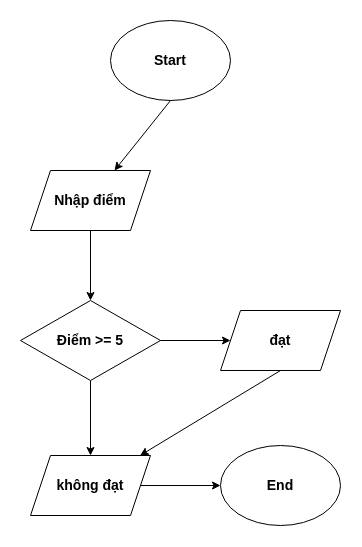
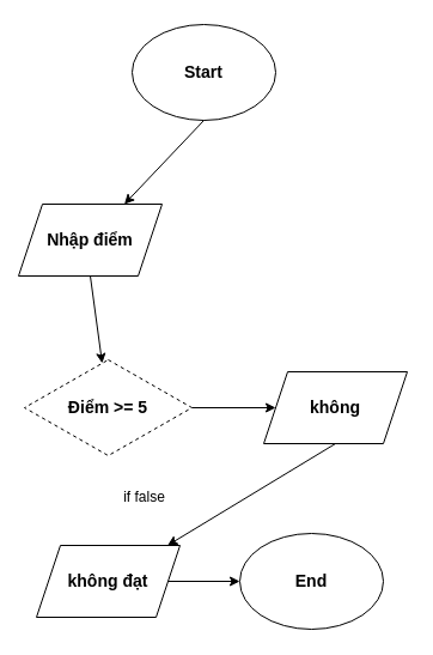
- <mxCell id="4" value="&lt;h3&gt;Nhập điểm&lt;/h3&gt;" style="shape=parallelogram;perimeter=parallelogramPerimeter;whiteSpace=wrap;html=1;fixedSize=1;" vertex="1" parent="1"><mxGeometry x="30" y="170" width="120" height="60" as="geometry" /></mxCell>
+ <mxCell id="4" value="&lt;h3&gt;Nhập điểm&lt;/h3&gt;" style="shape=parallelogram;perimeter=parallelogramPerimeter;whiteSpace=wrap;html=1;fixedSize=1;" vertex="1" parent="1"><mxGeometry x="15" y="170" width="120" height="60" as="geometry" /></mxCell>
- <mxCell id="6" value="&lt;h3&gt;Điểm &amp;gt;= 5&lt;/h3&gt;" style="rhombus;whiteSpace=wrap;html=1;" vertex="1" parent="1"><mxGeometry x="20" y="300" width="140" height="80" as="geometry" /></mxCell>
+ <mxCell id="6" value="&lt;h3&gt;Điểm &amp;gt;= 5&lt;/h3&gt;" style="rhombus;whiteSpace=wrap;html=1;dashed=1;" vertex="1" parent="1"><mxGeometry x="20" y="300" width="140" height="80" as="geometry" /></mxCell>
- <mxCell id="8" value="&lt;h3&gt;&lt;b&gt;đạt&lt;/b&gt;&lt;/h3&gt;" style="shape=parallelogram;perimeter=parallelogramPerimeter;whiteSpace=wrap;html=1;fixedSize=1;" vertex="1" parent="1"><mxGeometry x="220" y="310" width="120" height="60" as="geometry" /></mxCell>
+ <mxCell id="8" value="&lt;h3&gt;&lt;b&gt;không&lt;/b&gt;&lt;/h3&gt;" style="shape=parallelogram;perimeter=parallelogramPerimeter;whiteSpace=wrap;html=1;fixedSize=1;" vertex="1" parent="1"><mxGeometry x="220" y="310" width="120" height="60" as="geometry" /></mxCell>
- <mxCell id="9" value="" style="endArrow=classic;html=1;rounded=0;exitX=0.5;exitY=1;exitDx=0;exitDy=0;" edge="1" parent="1" source="6" target="10"><mxGeometry width="50" height="50" relative="1" as="geometry"><mxPoint x="80" y="350" as="sourcePoint" /><mxPoint x="90" y="430" as="targetPoint" /></mxGeometry></mxCell>
+ <mxCell id="11" value="if false" style="text;html=1;align=center;verticalAlign=middle;resizable=0;points=[];autosize=1;strokeColor=none;fillColor=none;" vertex="1" parent="1"><mxGeometry x="90" y="400" width="60" height="30" as="geometry" /></mxCell>
- <mxCell id="13" value="&lt;h3&gt;End&lt;/h3&gt;" style="ellipse;whiteSpace=wrap;html=1;" vertex="1" parent="1"><mxGeometry x="220" y="445" width="120" height="80" as="geometry" /></mxCell>
+ <mxCell id="13" value="&lt;h3&gt;End&lt;/h3&gt;" style="ellipse;whiteSpace=wrap;html=1;" vertex="1" parent="1"><mxGeometry x="200" y="445" width="120" height="80" as="geometry" /></mxCell>
